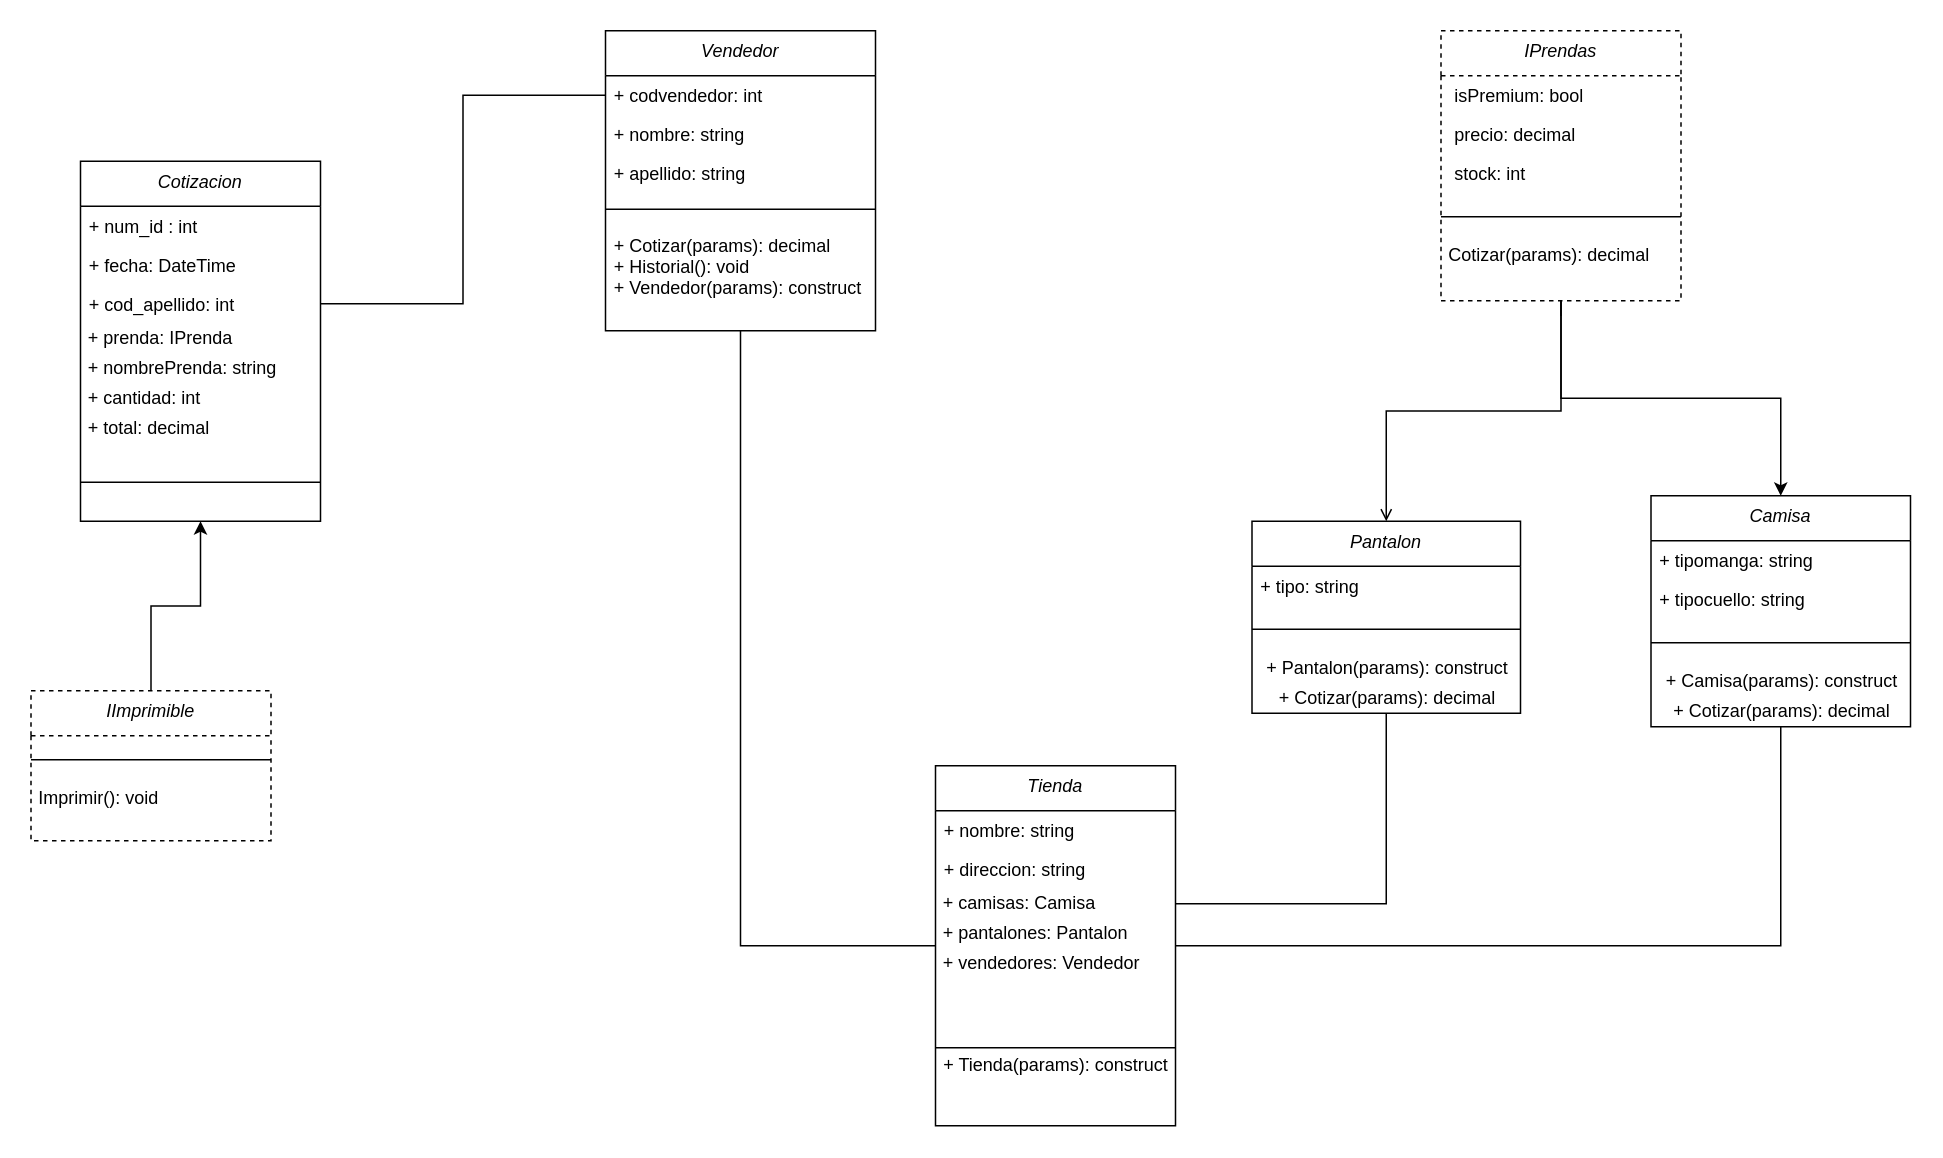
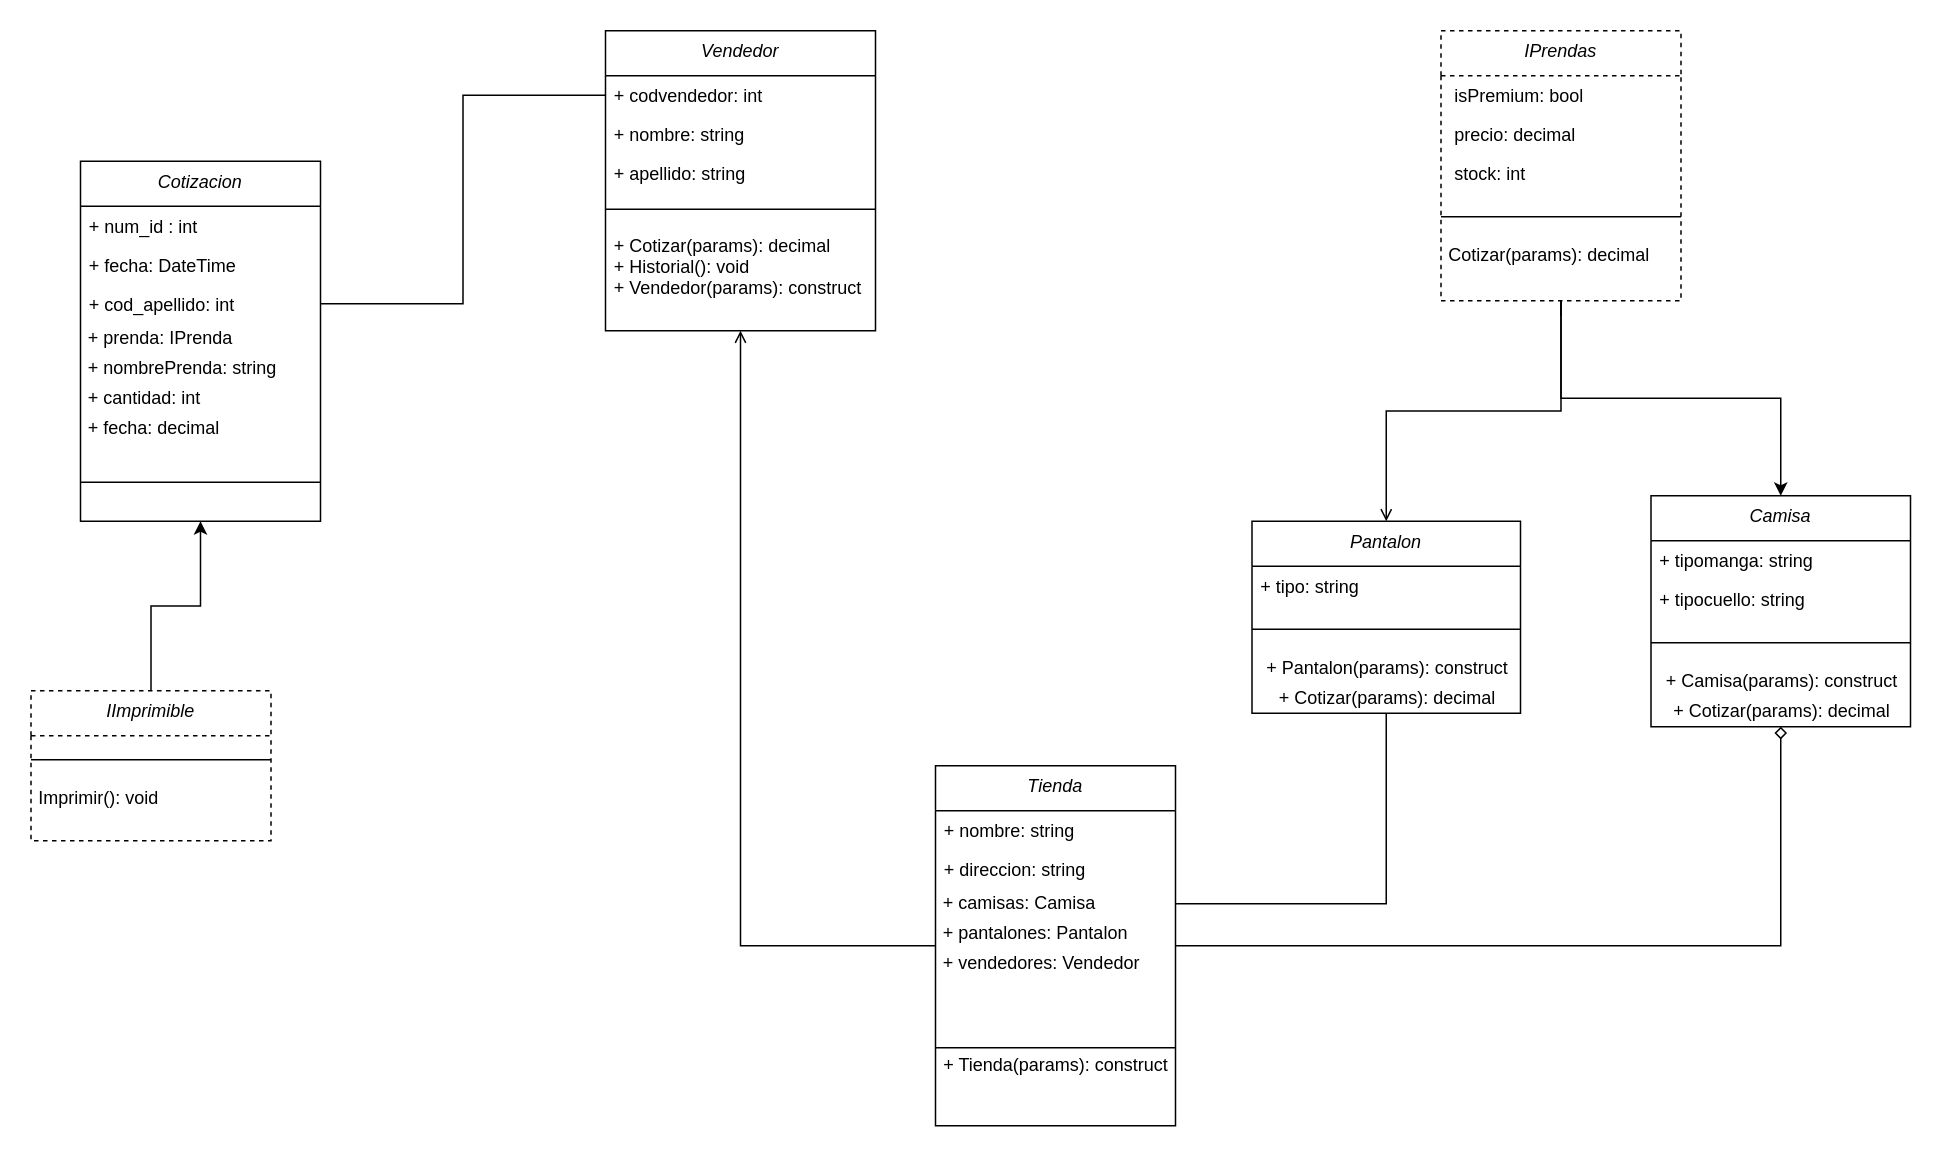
- <mxCell id="19" style="edgeStyle=orthogonalEdgeStyle;rounded=0;orthogonalLoop=1;jettySize=auto;html=1;startArrow=none;startFill=0;endArrow=none;endFill=0;" parent="1" source="20" target="2" edge="1"><mxGeometry relative="1" as="geometry" /></mxCell>
+ <mxCell id="19" style="edgeStyle=orthogonalEdgeStyle;rounded=0;orthogonalLoop=1;jettySize=auto;html=1;startArrow=none;startFill=0;endArrow=open;endFill=0;" parent="1" source="20" target="2" edge="1"><mxGeometry relative="1" as="geometry" /></mxCell>
- <mxCell id="16" value="&amp;nbsp;+ total: decimal" style="text;html=1;align=left;verticalAlign=middle;resizable=0;points=[];autosize=1;strokeColor=none;" parent="9" vertex="1"><mxGeometry y="168" width="160" height="20" as="geometry" /></mxCell>
+ <mxCell id="16" value="&amp;nbsp;+ fecha: decimal" style="text;html=1;align=left;verticalAlign=middle;resizable=0;points=[];autosize=1;strokeColor=none;" parent="9" vertex="1"><mxGeometry y="168" width="160" height="20" as="geometry" /></mxCell>
- <mxCell id="18" style="edgeStyle=orthogonalEdgeStyle;rounded=0;orthogonalLoop=1;jettySize=auto;html=1;entryX=0.5;entryY=1;entryDx=0;entryDy=0;endArrow=none;endFill=0;" parent="1" source="20" target="42" edge="1"><mxGeometry relative="1" as="geometry" /></mxCell>
+ <mxCell id="18" style="edgeStyle=orthogonalEdgeStyle;rounded=0;orthogonalLoop=1;jettySize=auto;html=1;entryX=0.5;entryY=1;entryDx=0;entryDy=0;endArrow=diamond;endFill=0;" parent="1" source="20" target="42" edge="1"><mxGeometry relative="1" as="geometry" /></mxCell>
